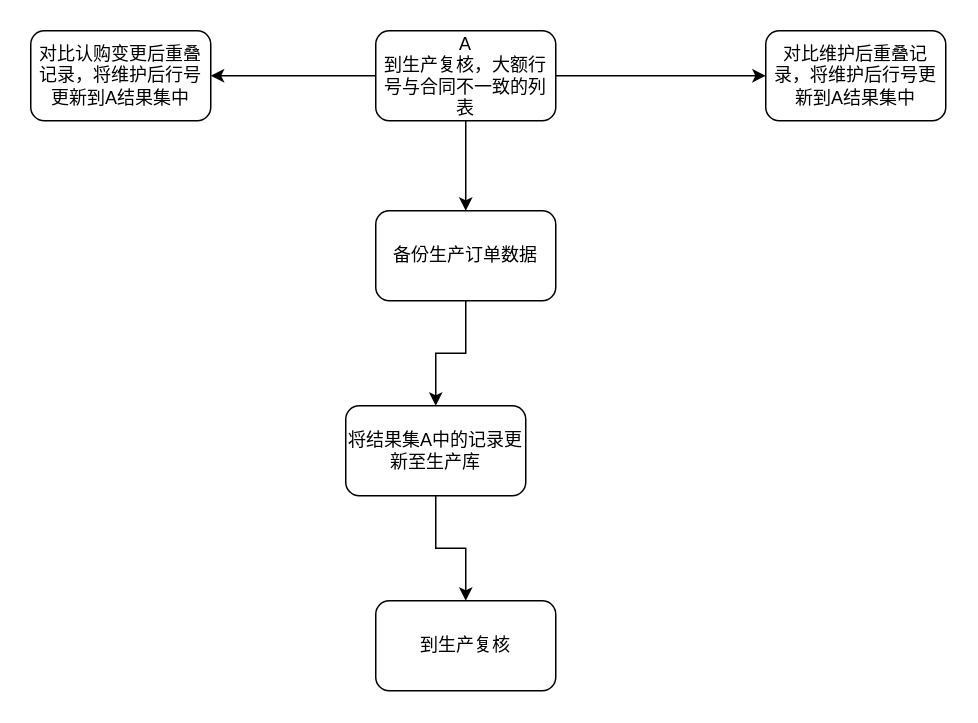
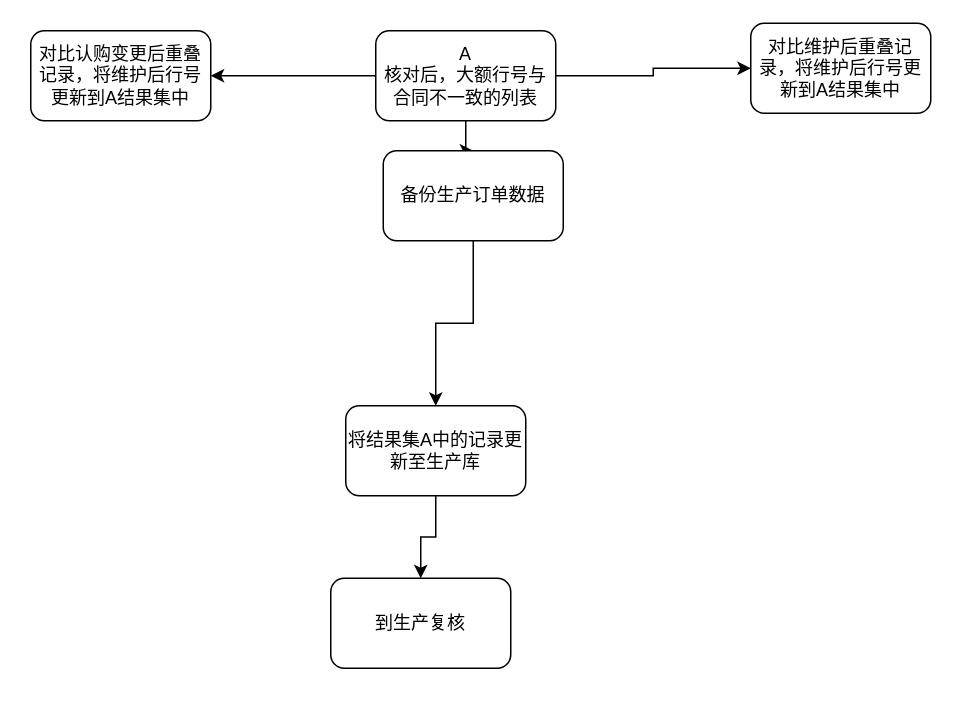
- <mxCell id="5" value="A&lt;br&gt;到生产复核，大额行号与合同不一致的列表" style="rounded=1;whiteSpace=wrap;html=1;" vertex="1" parent="1"><mxGeometry x="250" y="20" width="120" height="60" as="geometry" /></mxCell>
+ <mxCell id="5" value="A&lt;br&gt;核对后，大额行号与合同不一致的列表" style="rounded=1;whiteSpace=wrap;html=1;" vertex="1" parent="1"><mxGeometry x="250" y="20" width="120" height="60" as="geometry" /></mxCell>
- <mxCell id="7" value="对比维护后重叠记录，将维护后行号更新到A结果集中" style="rounded=1;whiteSpace=wrap;html=1;" vertex="1" parent="1"><mxGeometry x="510" y="20" width="120" height="60" as="geometry" /></mxCell>
+ <mxCell id="7" value="对比维护后重叠记录，将维护后行号更新到A结果集中" style="rounded=1;whiteSpace=wrap;html=1;" vertex="1" parent="1"><mxGeometry x="500" y="15" width="120" height="60" as="geometry" /></mxCell>
- <mxCell id="9" value="备份生产订单数据" style="rounded=1;whiteSpace=wrap;html=1;" vertex="1" parent="1"><mxGeometry x="250" y="140" width="120" height="60" as="geometry" /></mxCell>
+ <mxCell id="9" value="备份生产订单数据" style="rounded=1;whiteSpace=wrap;html=1;" vertex="1" parent="1"><mxGeometry x="255" y="100" width="120" height="60" as="geometry" /></mxCell>
- <mxCell id="12" value="到生产复核" style="rounded=1;whiteSpace=wrap;html=1;" vertex="1" parent="1"><mxGeometry x="250" y="400" width="120" height="60" as="geometry" /></mxCell>
+ <mxCell id="12" value="到生产复核" style="rounded=1;whiteSpace=wrap;html=1;" vertex="1" parent="1"><mxGeometry x="220" y="385" width="120" height="60" as="geometry" /></mxCell>
